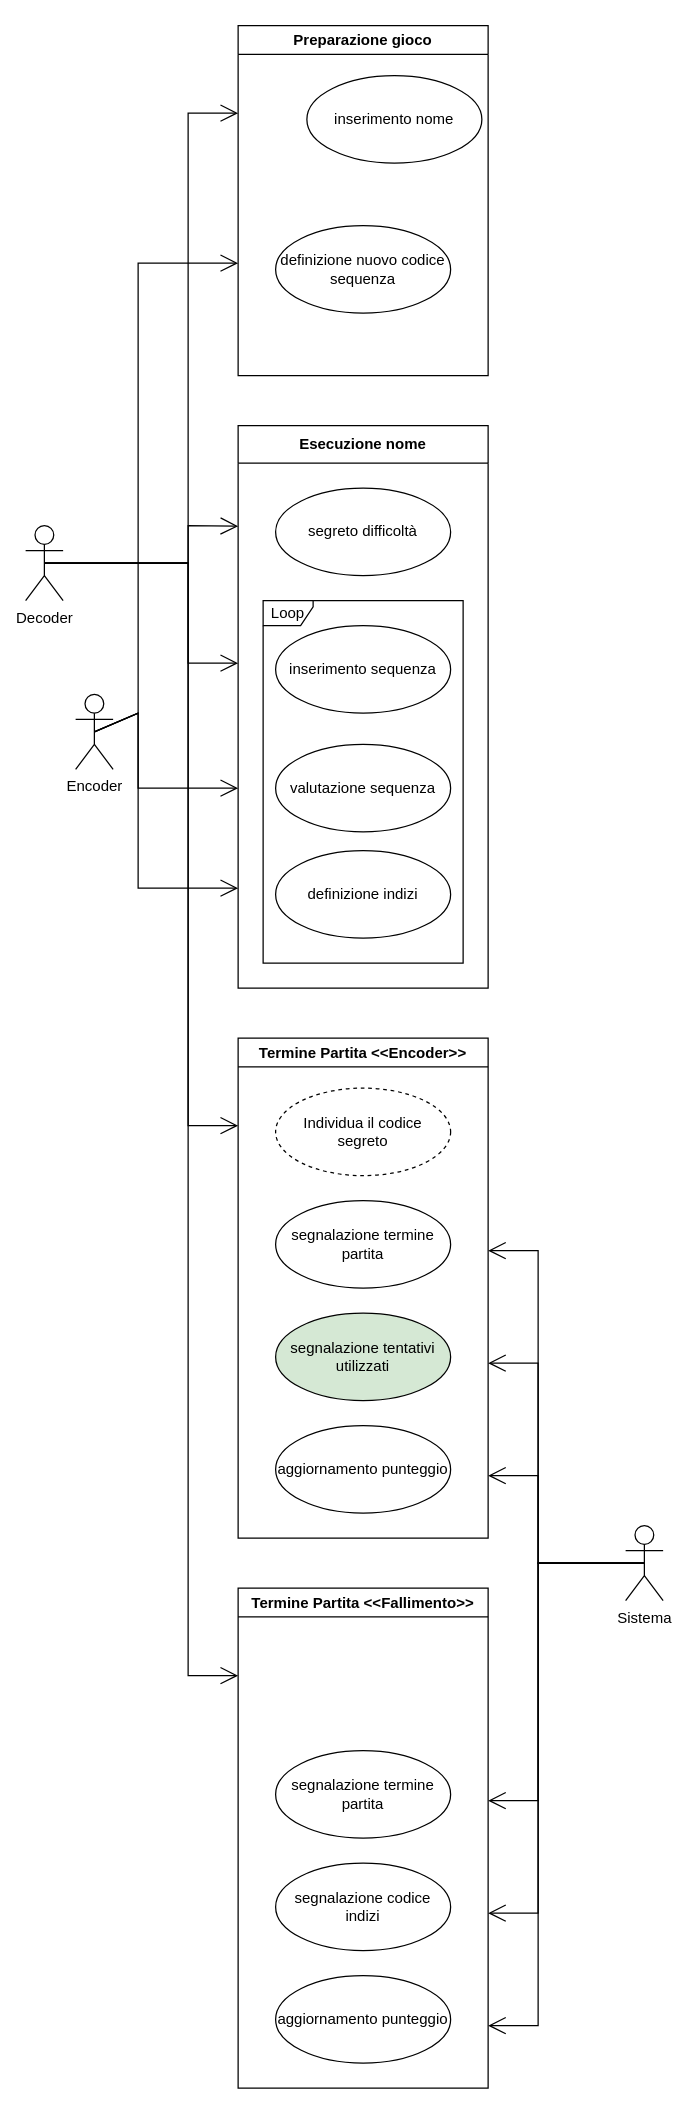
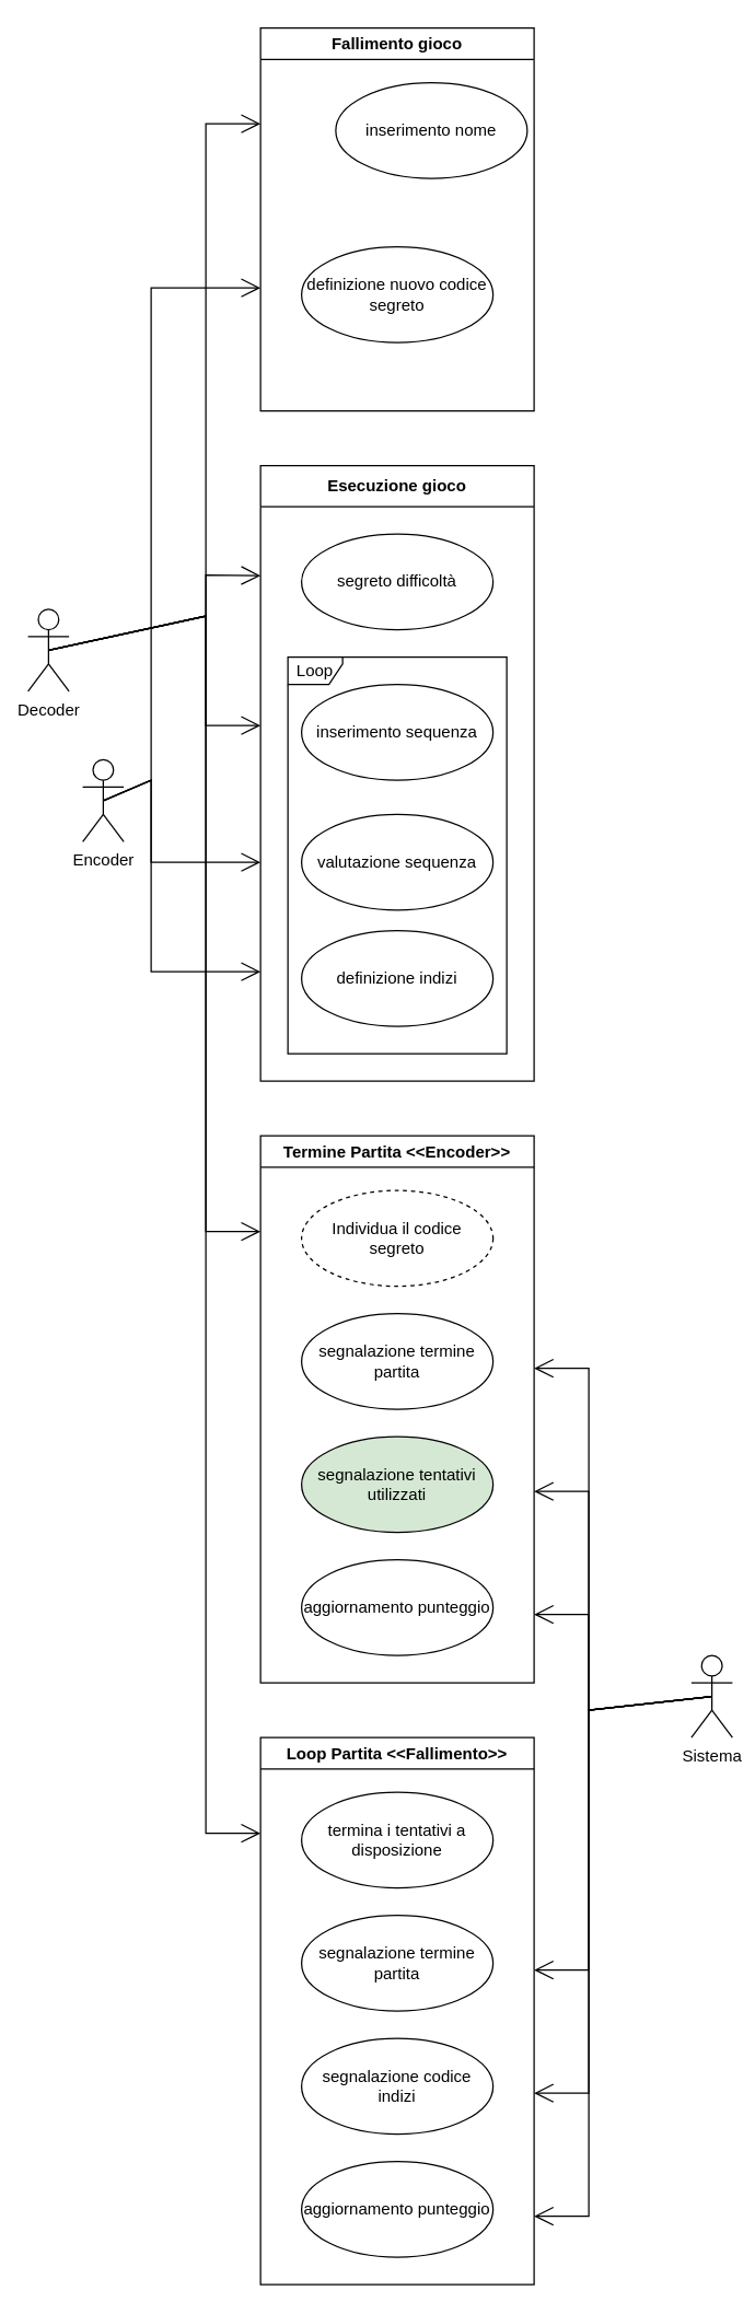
- <mxCell id="2" value="Preparazione gioco" style="swimlane;whiteSpace=wrap;html=1;" parent="1" vertex="1"><mxGeometry x="190" y="20" width="200" height="280" as="geometry" /></mxCell>
+ <mxCell id="2" value="Fallimento gioco" style="swimlane;whiteSpace=wrap;html=1;" parent="1" vertex="1"><mxGeometry x="190" y="20" width="200" height="280" as="geometry" /></mxCell>
- <mxCell id="4" value="definizione nuovo codice sequenza" style="ellipse;whiteSpace=wrap;html=1;" parent="2" vertex="1"><mxGeometry x="30" y="160" width="140" height="70" as="geometry" /></mxCell>
+ <mxCell id="4" value="definizione nuovo codice segreto" style="ellipse;whiteSpace=wrap;html=1;" parent="2" vertex="1"><mxGeometry x="30" y="160" width="140" height="70" as="geometry" /></mxCell>
- <mxCell id="9" value="Esecuzione nome" style="swimlane;whiteSpace=wrap;html=1;startSize=30;" parent="1" vertex="1"><mxGeometry x="190" y="340" width="200" height="450" as="geometry" /></mxCell>
+ <mxCell id="9" value="Esecuzione gioco" style="swimlane;whiteSpace=wrap;html=1;startSize=30;" parent="1" vertex="1"><mxGeometry x="190" y="340" width="200" height="450" as="geometry" /></mxCell>
- <mxCell id="5" value="Decoder" style="shape=umlActor;verticalLabelPosition=bottom;verticalAlign=top;html=1;" parent="1" vertex="1"><mxGeometry x="20" y="420" width="30" height="60" as="geometry" /></mxCell>
+ <mxCell id="5" value="Decoder" style="shape=umlActor;verticalLabelPosition=bottom;verticalAlign=top;html=1;" parent="1" vertex="1"><mxGeometry x="20" y="445" width="30" height="60" as="geometry" /></mxCell>
- <mxCell id="31" value="Sistema" style="shape=umlActor;verticalLabelPosition=bottom;verticalAlign=top;html=1;" vertex="1" parent="1"><mxGeometry x="500" y="1220" width="30" height="60" as="geometry" /></mxCell>
+ <mxCell id="31" value="Sistema" style="shape=umlActor;verticalLabelPosition=bottom;verticalAlign=top;html=1;" vertex="1" parent="1"><mxGeometry x="505" y="1210" width="30" height="60" as="geometry" /></mxCell>
- <mxCell id="25" value="Termine Partita &amp;lt;&amp;lt;Fallimento&amp;gt;&amp;gt;" style="swimlane;whiteSpace=wrap;html=1;" vertex="1" parent="1"><mxGeometry x="190" y="1270" width="200" height="400" as="geometry" /></mxCell>
+ <mxCell id="25" value="Loop Partita &amp;lt;&amp;lt;Fallimento&amp;gt;&amp;gt;" style="swimlane;whiteSpace=wrap;html=1;" vertex="1" parent="1"><mxGeometry x="190" y="1270" width="200" height="400" as="geometry" /></mxCell>
+ <mxCell id="26" value="termina i tentativi a disposizione" style="ellipse;whiteSpace=wrap;html=1;" vertex="1" parent="25"><mxGeometry x="30" y="40" width="140" height="70" as="geometry" /></mxCell>
